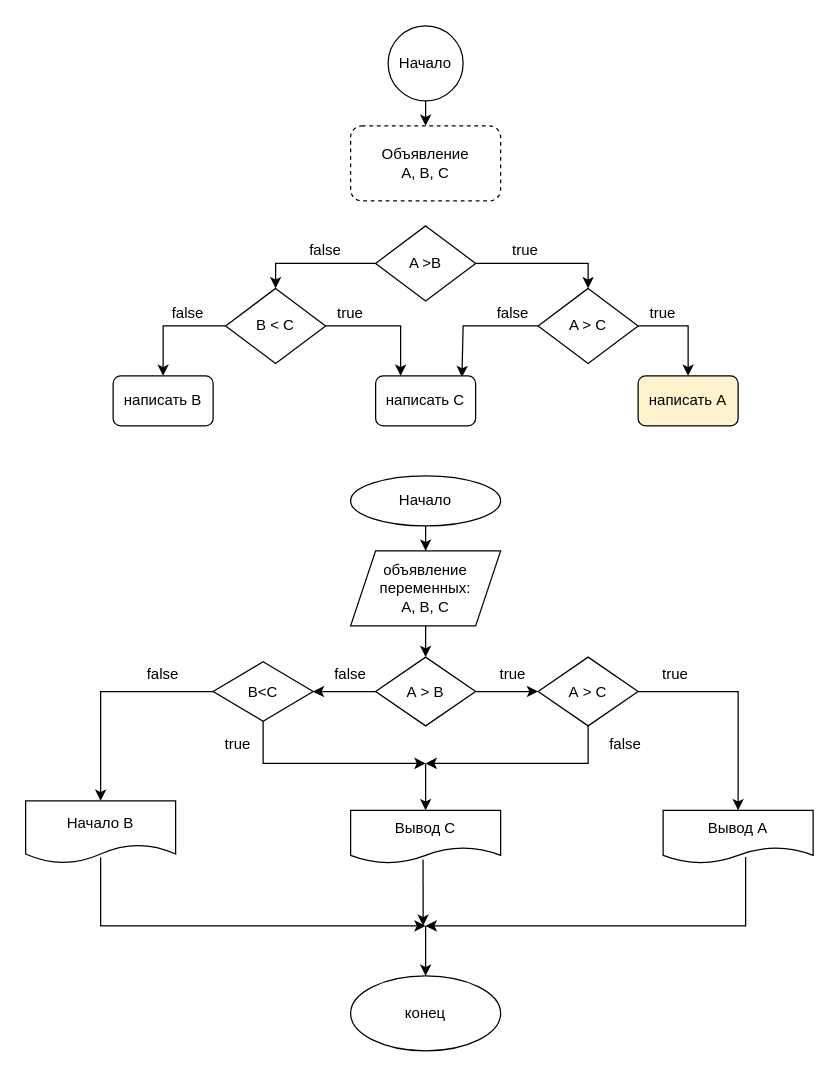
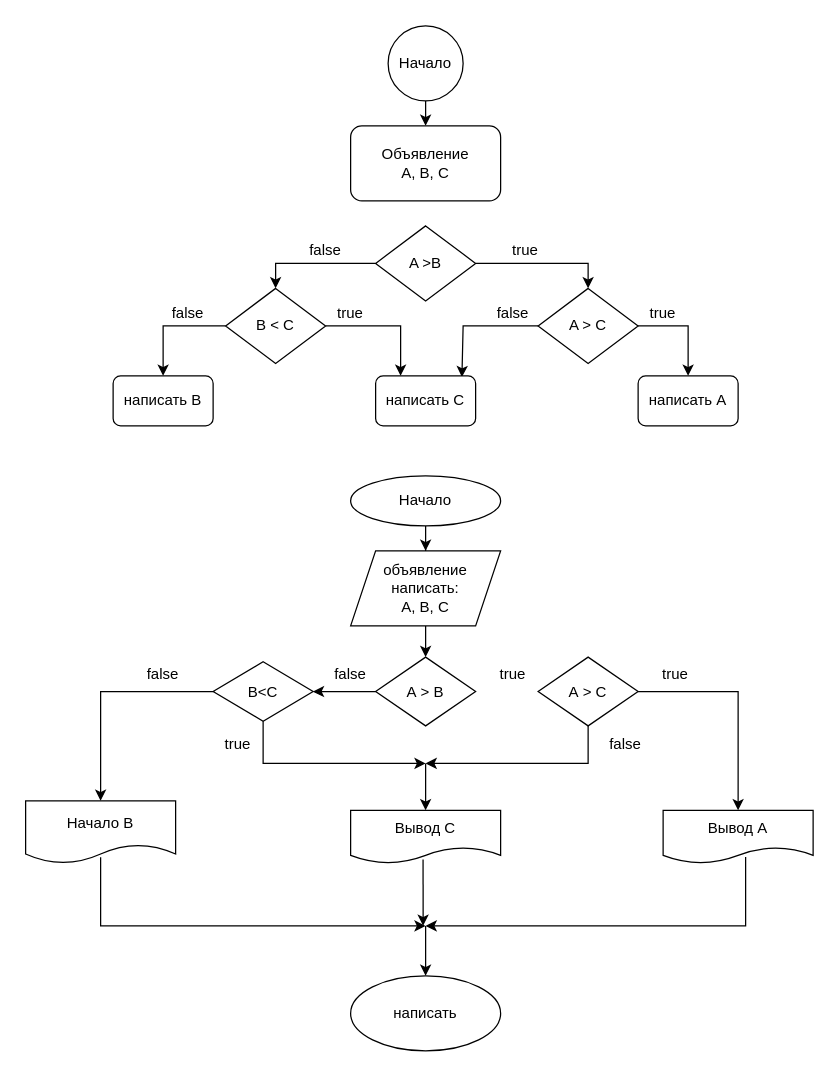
- <mxCell id="5" value="&lt;div&gt;Объявление&lt;/div&gt;&lt;div&gt;A, B, C&lt;br&gt;&lt;/div&gt;" style="rounded=1;whiteSpace=wrap;html=1;dashed=1;" vertex="1" parent="1"><mxGeometry x="280" y="100" width="120" height="60" as="geometry" /></mxCell>
+ <mxCell id="5" value="&lt;div&gt;Объявление&lt;/div&gt;&lt;div&gt;A, B, C&lt;br&gt;&lt;/div&gt;" style="rounded=1;whiteSpace=wrap;html=1;" vertex="1" parent="1"><mxGeometry x="280" y="100" width="120" height="60" as="geometry" /></mxCell>
- <mxCell id="16" value="написать A" style="rounded=1;whiteSpace=wrap;html=1;fillColor=#fff2cc;" vertex="1" parent="1"><mxGeometry x="510" y="300" width="80" height="40" as="geometry" /></mxCell>
+ <mxCell id="16" value="написать A" style="rounded=1;whiteSpace=wrap;html=1;" vertex="1" parent="1"><mxGeometry x="510" y="300" width="80" height="40" as="geometry" /></mxCell>
- <mxCell id="26" value="&lt;div&gt;объявление переменных: &lt;br&gt;&lt;/div&gt;&lt;div&gt;А, В, С&lt;/div&gt;" style="shape=parallelogram;perimeter=parallelogramPerimeter;whiteSpace=wrap;html=1;fixedSize=1;" vertex="1" parent="1"><mxGeometry x="280" y="440" width="120" height="60" as="geometry" /></mxCell>
+ <mxCell id="26" value="&lt;div&gt;объявление написать: &lt;br&gt;&lt;/div&gt;&lt;div&gt;А, В, С&lt;/div&gt;" style="shape=parallelogram;perimeter=parallelogramPerimeter;whiteSpace=wrap;html=1;fixedSize=1;" vertex="1" parent="1"><mxGeometry x="280" y="440" width="120" height="60" as="geometry" /></mxCell>
- <mxCell id="27" value="" style="edgeStyle=orthogonalEdgeStyle;rounded=0;orthogonalLoop=1;jettySize=auto;html=1;" edge="1" parent="1" source="29" target="31"><mxGeometry relative="1" as="geometry" /></mxCell>
- <mxCell id="37" value="конец" style="ellipse;whiteSpace=wrap;html=1;" vertex="1" parent="1"><mxGeometry x="280" y="780" width="120" height="60" as="geometry" /></mxCell>
+ <mxCell id="37" value="написать" style="ellipse;whiteSpace=wrap;html=1;" vertex="1" parent="1"><mxGeometry x="280" y="780" width="120" height="60" as="geometry" /></mxCell>
